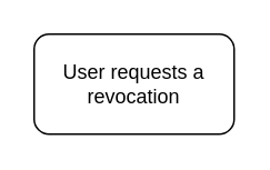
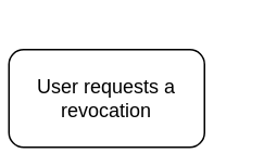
- <mxCell id="2" value="User requests a revocation" style="rounded=1;whiteSpace=wrap;html=1;" vertex="1" parent="1"><mxGeometry x="20" y="20" width="120" height="60" as="geometry" /></mxCell>
+ <mxCell id="2" value="User requests a revocation" style="rounded=1;whiteSpace=wrap;html=1;" vertex="1" parent="1"><mxGeometry x="5" y="30" width="120" height="60" as="geometry" /></mxCell>
